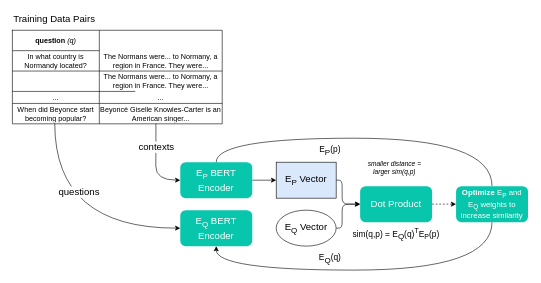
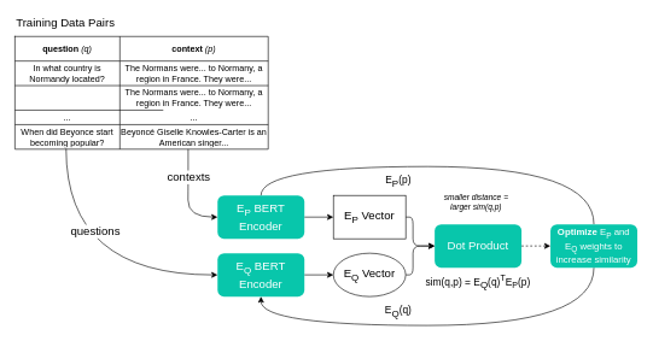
+ <mxCell id="6" value="context &lt;i style=&quot;font-weight: normal&quot;&gt;(p)&lt;/i&gt;" style="shape=partialRectangle;html=1;whiteSpace=wrap;connectable=0;overflow=hidden;fillColor=none;top=0;left=0;bottom=0;right=0;fontStyle=1" vertex="1" parent="4"><mxGeometry x="145" width="205" height="34" as="geometry" /></mxCell>
- <mxCell id="30" value="E&lt;sub&gt;P&lt;/sub&gt; Vector" style="rounded=0;whiteSpace=wrap;html=1;fontSize=16;fillColor=#dae8fc;" vertex="1" parent="1"><mxGeometry x="460" y="270" width="100" height="60" as="geometry" /></mxCell>
+ <mxCell id="30" value="E&lt;sub&gt;P&lt;/sub&gt; Vector" style="rounded=0;whiteSpace=wrap;html=1;fontSize=16;" vertex="1" parent="1"><mxGeometry x="460" y="270" width="100" height="60" as="geometry" /></mxCell>
+ <mxCell id="25" style="edgeStyle=orthogonalEdgeStyle;rounded=0;orthogonalLoop=1;jettySize=auto;html=1;exitX=1;exitY=0.5;exitDx=0;exitDy=0;entryX=0;entryY=0.5;entryDx=0;entryDy=0;fontSize=16;" edge="1" parent="1" source="26" target="28"><mxGeometry relative="1" as="geometry" /></mxCell>
